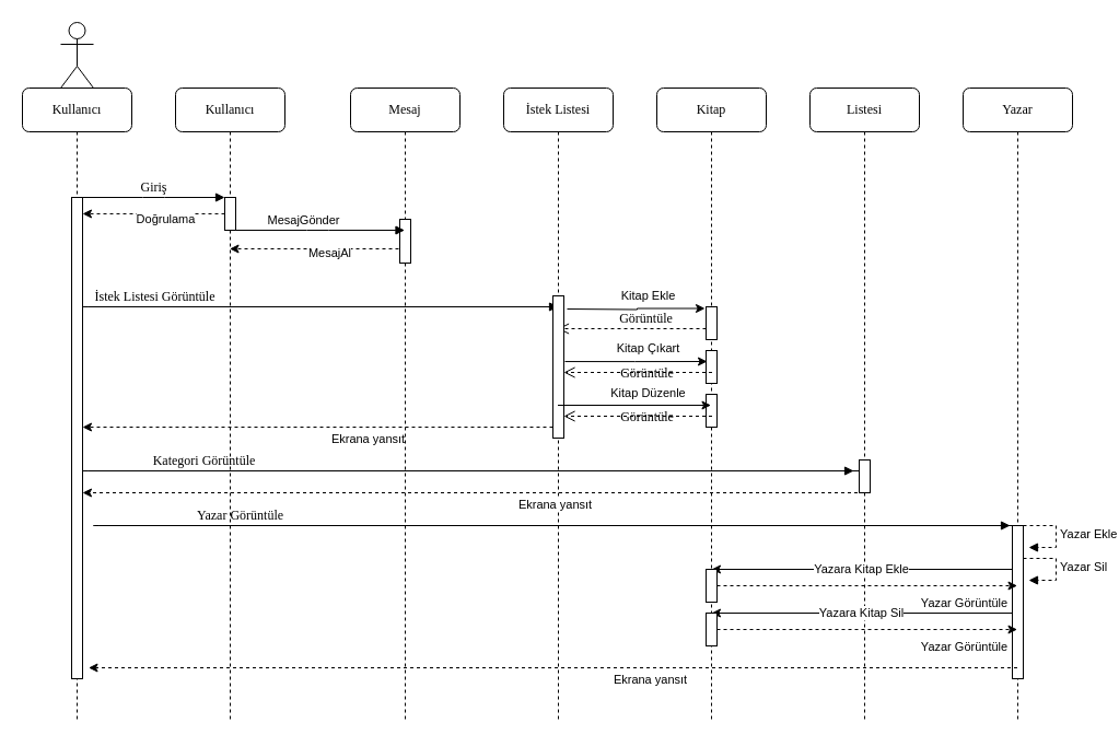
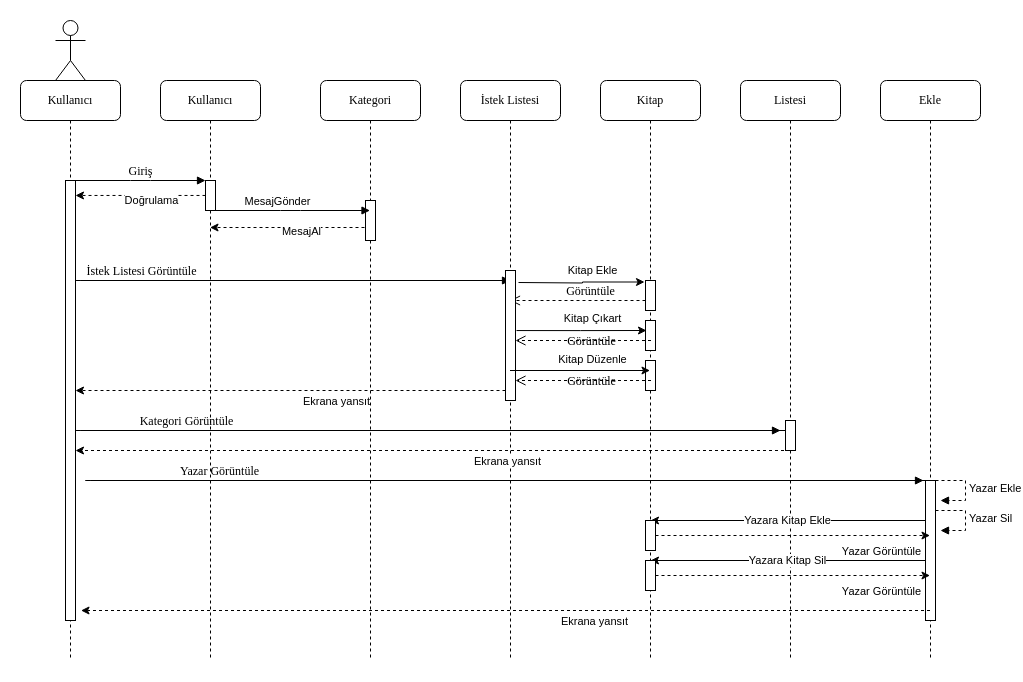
- <mxCell id="4" value="Mesaj" style="shape=umlLifeline;perimeter=lifelinePerimeter;whiteSpace=wrap;html=1;container=1;collapsible=0;recursiveResize=0;outlineConnect=0;rounded=1;shadow=0;comic=0;labelBackgroundColor=none;strokeWidth=1;fontFamily=Verdana;fontSize=12;align=center;" parent="1" vertex="1"><mxGeometry x="320" y="80" width="100" height="580" as="geometry" /></mxCell>
+ <mxCell id="4" value="Kategori" style="shape=umlLifeline;perimeter=lifelinePerimeter;whiteSpace=wrap;html=1;container=1;collapsible=0;recursiveResize=0;outlineConnect=0;rounded=1;shadow=0;comic=0;labelBackgroundColor=none;strokeWidth=1;fontFamily=Verdana;fontSize=12;align=center;" parent="1" vertex="1"><mxGeometry x="320" y="80" width="100" height="580" as="geometry" /></mxCell>
- <mxCell id="9" value="Yazar" style="shape=umlLifeline;perimeter=lifelinePerimeter;whiteSpace=wrap;html=1;container=1;collapsible=0;recursiveResize=0;outlineConnect=0;rounded=1;shadow=0;comic=0;labelBackgroundColor=none;strokeWidth=1;fontFamily=Verdana;fontSize=12;align=center;" parent="1" vertex="1"><mxGeometry x="880" y="80" width="100" height="580" as="geometry" /></mxCell>
+ <mxCell id="9" value="Ekle" style="shape=umlLifeline;perimeter=lifelinePerimeter;whiteSpace=wrap;html=1;container=1;collapsible=0;recursiveResize=0;outlineConnect=0;rounded=1;shadow=0;comic=0;labelBackgroundColor=none;strokeWidth=1;fontFamily=Verdana;fontSize=12;align=center;" parent="1" vertex="1"><mxGeometry x="880" y="80" width="100" height="580" as="geometry" /></mxCell>
